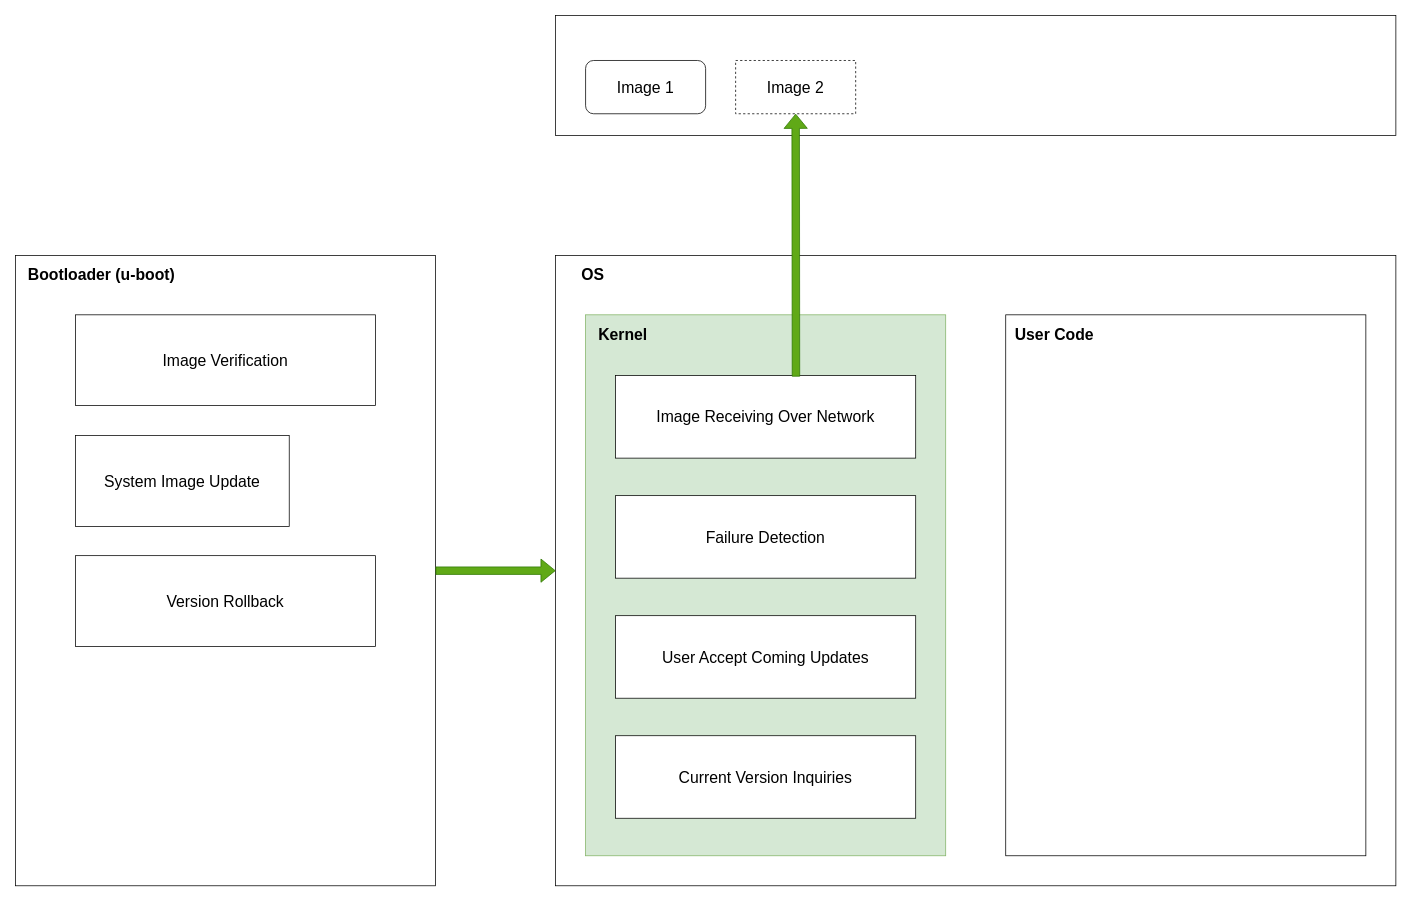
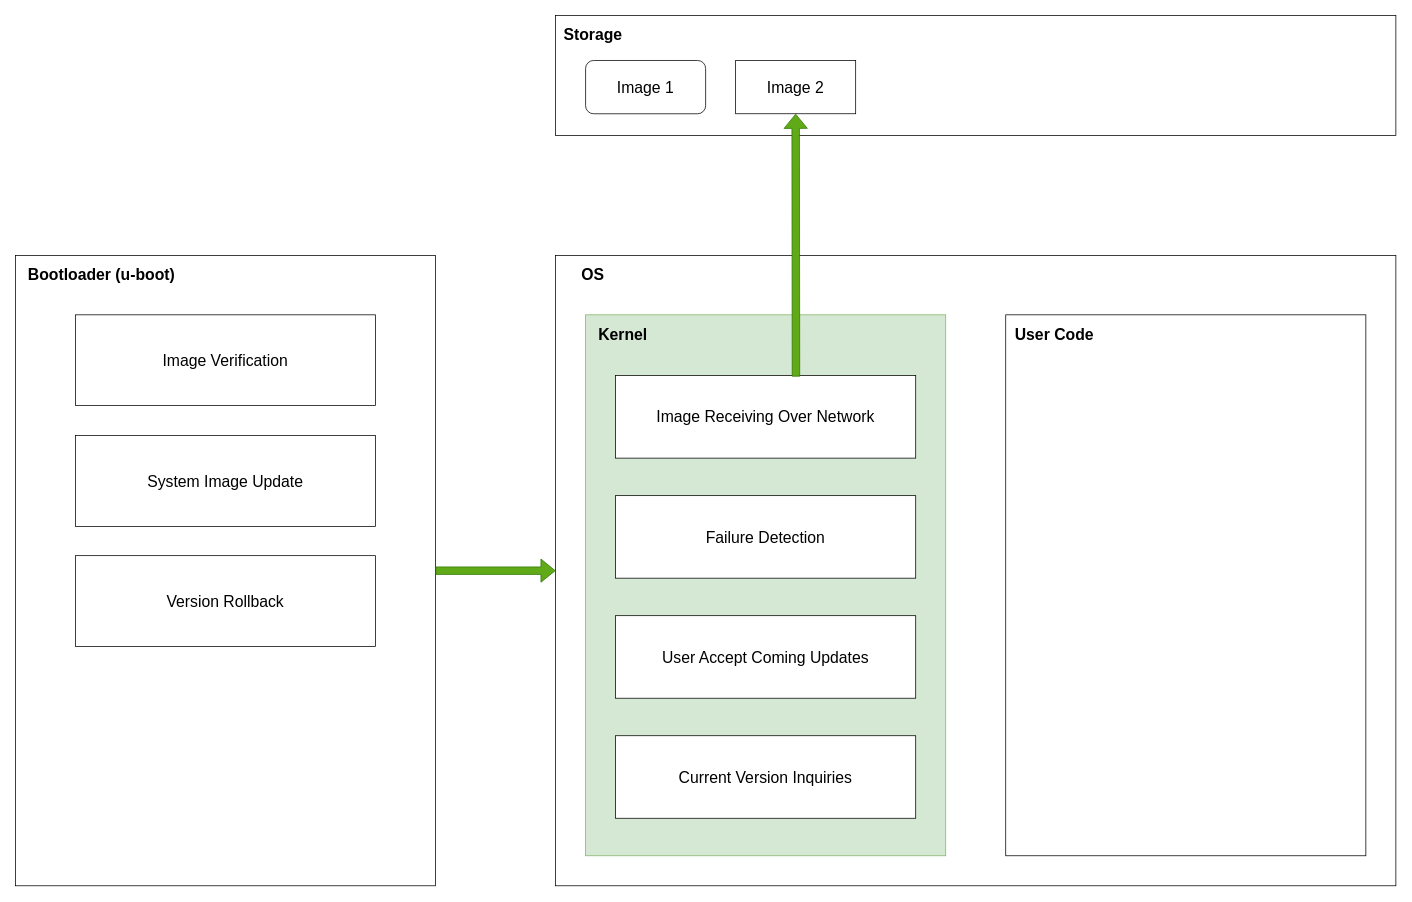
+ <mxCell id="13" value="&lt;span style=&quot;font-size: 21px;&quot;&gt;&lt;b&gt;Storage&lt;/b&gt;&lt;/span&gt;" style="text;html=1;strokeColor=none;fillColor=none;align=center;verticalAlign=middle;whiteSpace=wrap;rounded=0;strokeWidth=4;" parent="1" vertex="1"><mxGeometry x="750" y="30" width="80" height="30" as="geometry" /></mxCell>
- <mxCell id="15" value="&lt;font style=&quot;font-size: 21px;&quot;&gt;Image 2&lt;/font&gt;" style="rounded=0;whiteSpace=wrap;html=1;dashed=1;" parent="1" vertex="1"><mxGeometry x="980" y="80" width="160" height="71" as="geometry" /></mxCell>
+ <mxCell id="15" value="&lt;font style=&quot;font-size: 21px;&quot;&gt;Image 2&lt;/font&gt;" style="rounded=0;whiteSpace=wrap;html=1;" parent="1" vertex="1"><mxGeometry x="980" y="80" width="160" height="71" as="geometry" /></mxCell>
- <mxCell id="18" value="&lt;font style=&quot;font-size: 21px;&quot;&gt;System Image Update&lt;/font&gt;" style="rounded=0;whiteSpace=wrap;html=1;" parent="1" vertex="1"><mxGeometry x="100" y="580" width="285" height="121" as="geometry" /></mxCell>
+ <mxCell id="18" value="&lt;font style=&quot;font-size: 21px;&quot;&gt;System Image Update&lt;/font&gt;" style="rounded=0;whiteSpace=wrap;html=1;" parent="1" vertex="1"><mxGeometry x="100" y="580" width="400" height="121" as="geometry" /></mxCell>
